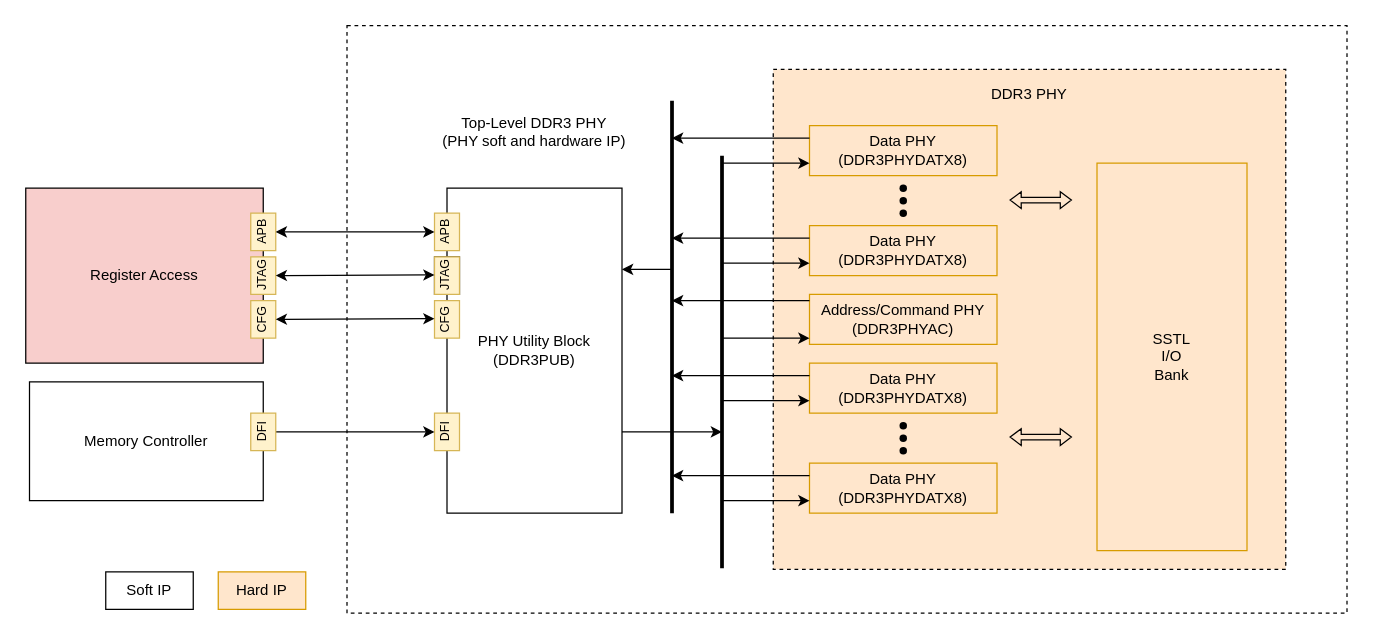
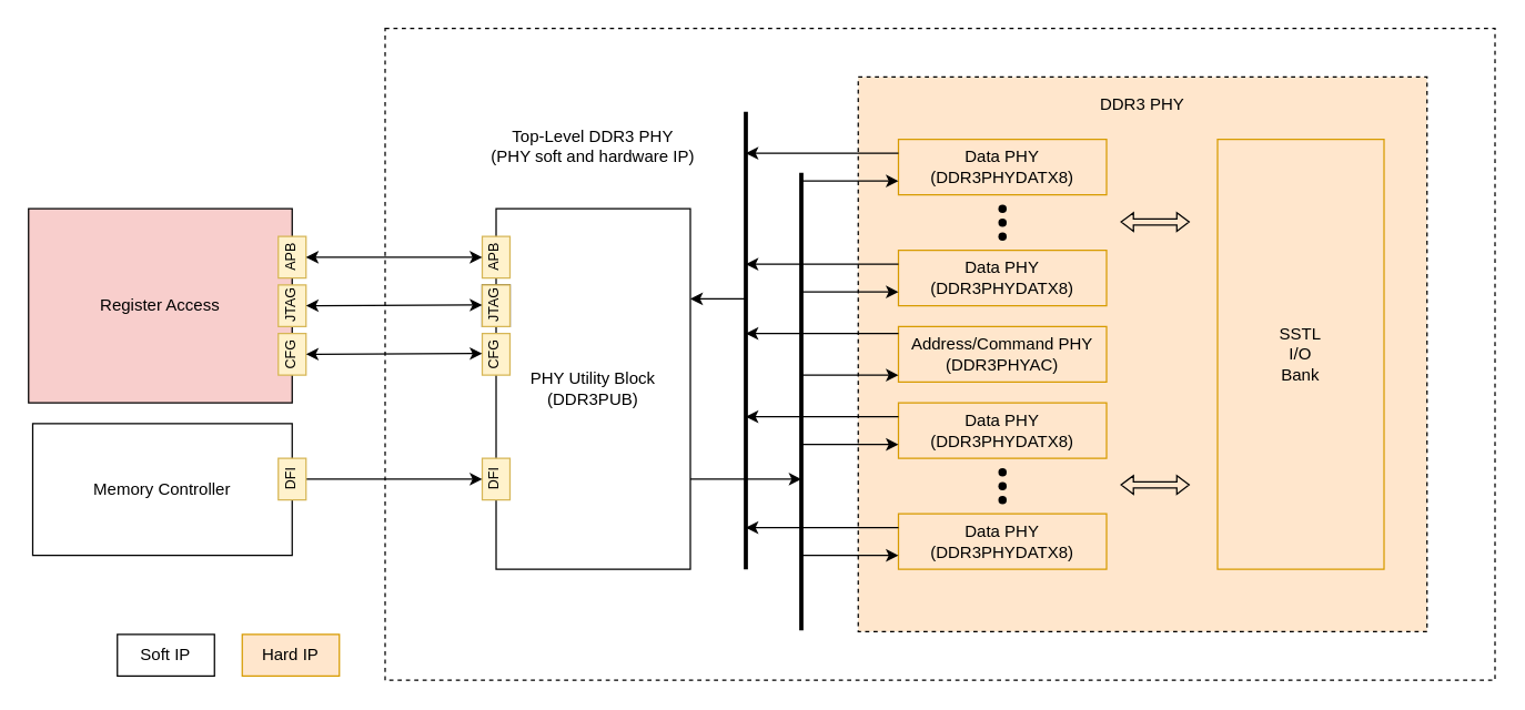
- <mxCell id="16" value="&lt;div&gt;SSTL&lt;/div&gt;&lt;div&gt;I/O&lt;/div&gt;&lt;div&gt;Bank&lt;br&gt;&lt;/div&gt;" style="rounded=0;whiteSpace=wrap;html=1;fillColor=#ffe6cc;strokeColor=#d79b00;" vertex="1" parent="1"><mxGeometry x="877" y="130" width="120" height="310" as="geometry" /></mxCell>
+ <mxCell id="16" value="&lt;div&gt;SSTL&lt;/div&gt;&lt;div&gt;I/O&lt;/div&gt;&lt;div&gt;Bank&lt;br&gt;&lt;/div&gt;" style="rounded=0;whiteSpace=wrap;html=1;fillColor=#ffe6cc;strokeColor=#d79b00;" vertex="1" parent="1"><mxGeometry x="877" y="100" width="120" height="310" as="geometry" /></mxCell>
